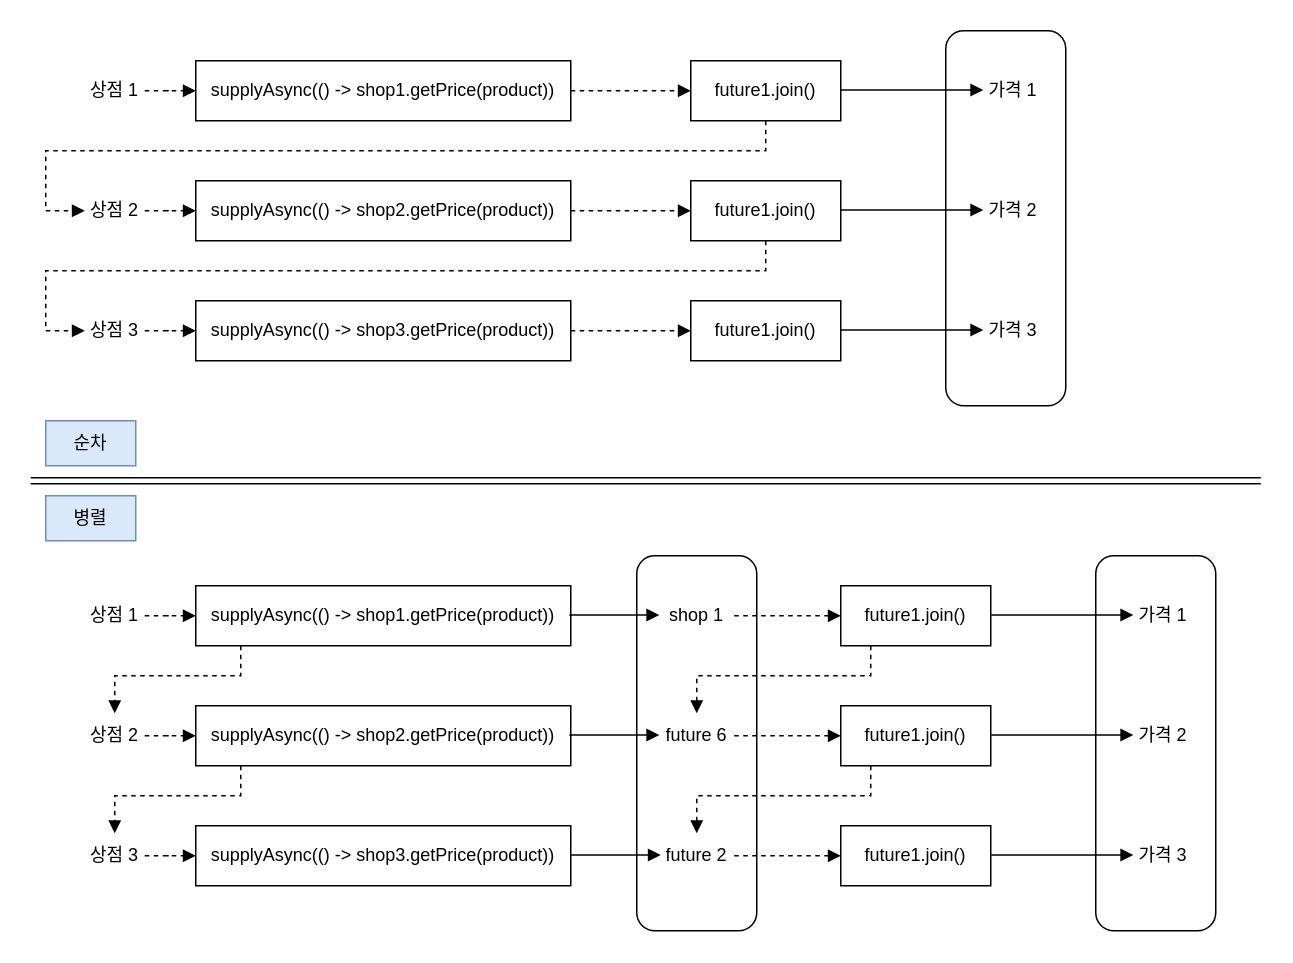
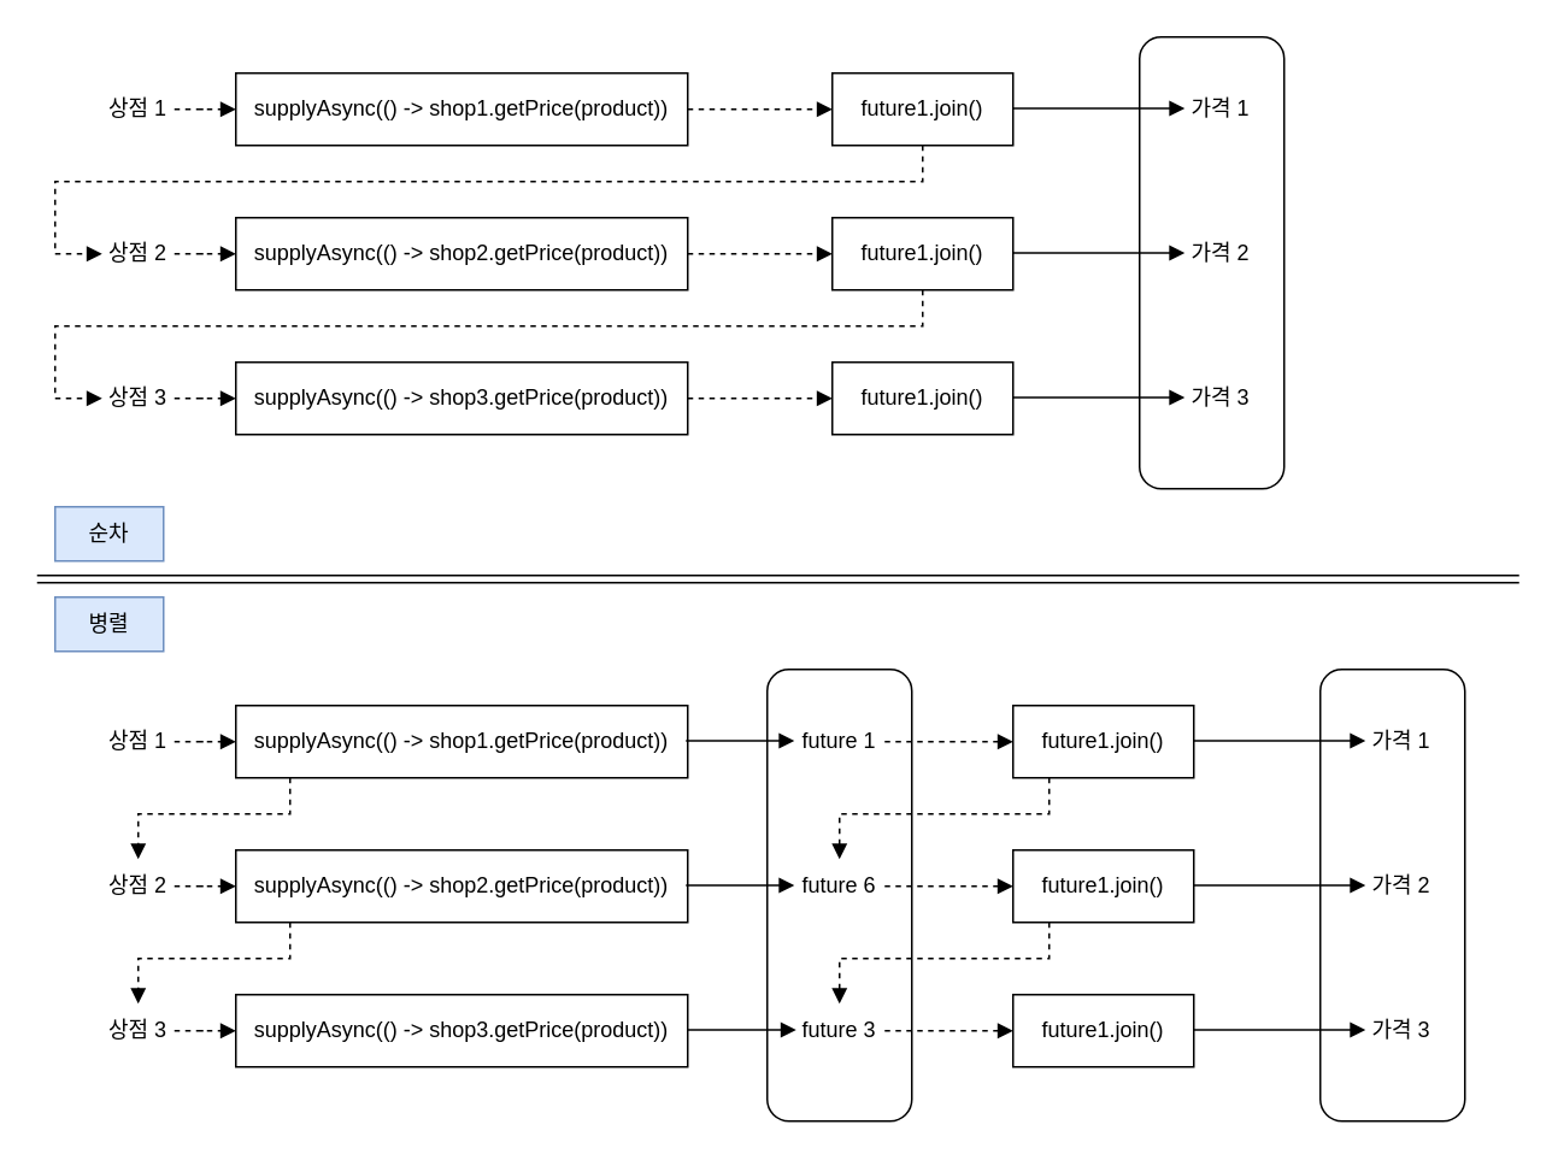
- <mxCell id="39" value="shop 1" style="text;html=1;strokeColor=none;fillColor=none;align=center;verticalAlign=middle;whiteSpace=wrap;rounded=0;" vertex="1" parent="1"><mxGeometry x="439" y="395" width="50" height="30" as="geometry" /></mxCell>
+ <mxCell id="39" value="future 1" style="text;html=1;strokeColor=none;fillColor=none;align=center;verticalAlign=middle;whiteSpace=wrap;rounded=0;" vertex="1" parent="1"><mxGeometry x="439" y="395" width="50" height="30" as="geometry" /></mxCell>
- <mxCell id="43" value="future 2" style="text;html=1;strokeColor=none;fillColor=none;align=center;verticalAlign=middle;whiteSpace=wrap;rounded=0;" vertex="1" parent="1"><mxGeometry x="439" y="555" width="50" height="30" as="geometry" /></mxCell>
+ <mxCell id="43" value="future 3" style="text;html=1;strokeColor=none;fillColor=none;align=center;verticalAlign=middle;whiteSpace=wrap;rounded=0;" vertex="1" parent="1"><mxGeometry x="439" y="555" width="50" height="30" as="geometry" /></mxCell>
